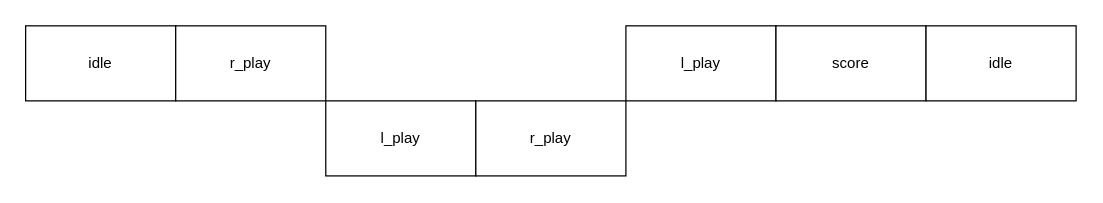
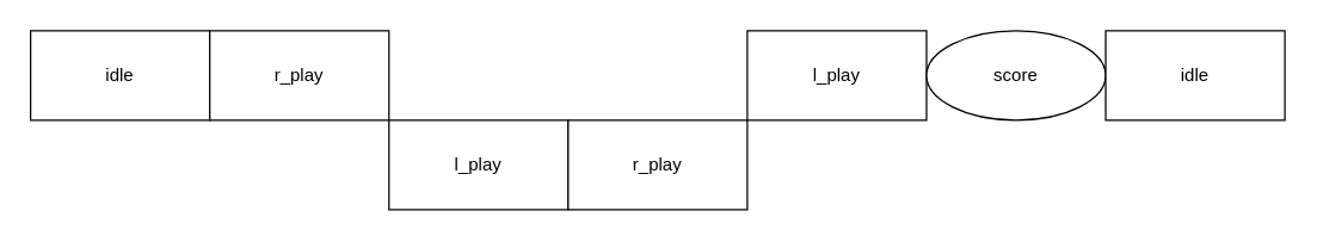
- <mxCell id="7" value="score" style="rounded=0;whiteSpace=wrap;html=1;" vertex="1" parent="1"><mxGeometry x="620" y="20" width="120" height="60" as="geometry" /></mxCell>
+ <mxCell id="7" value="score" style="ellipse;whiteSpace=wrap;html=1;" vertex="1" parent="1"><mxGeometry x="620" y="20" width="120" height="60" as="geometry" /></mxCell>
